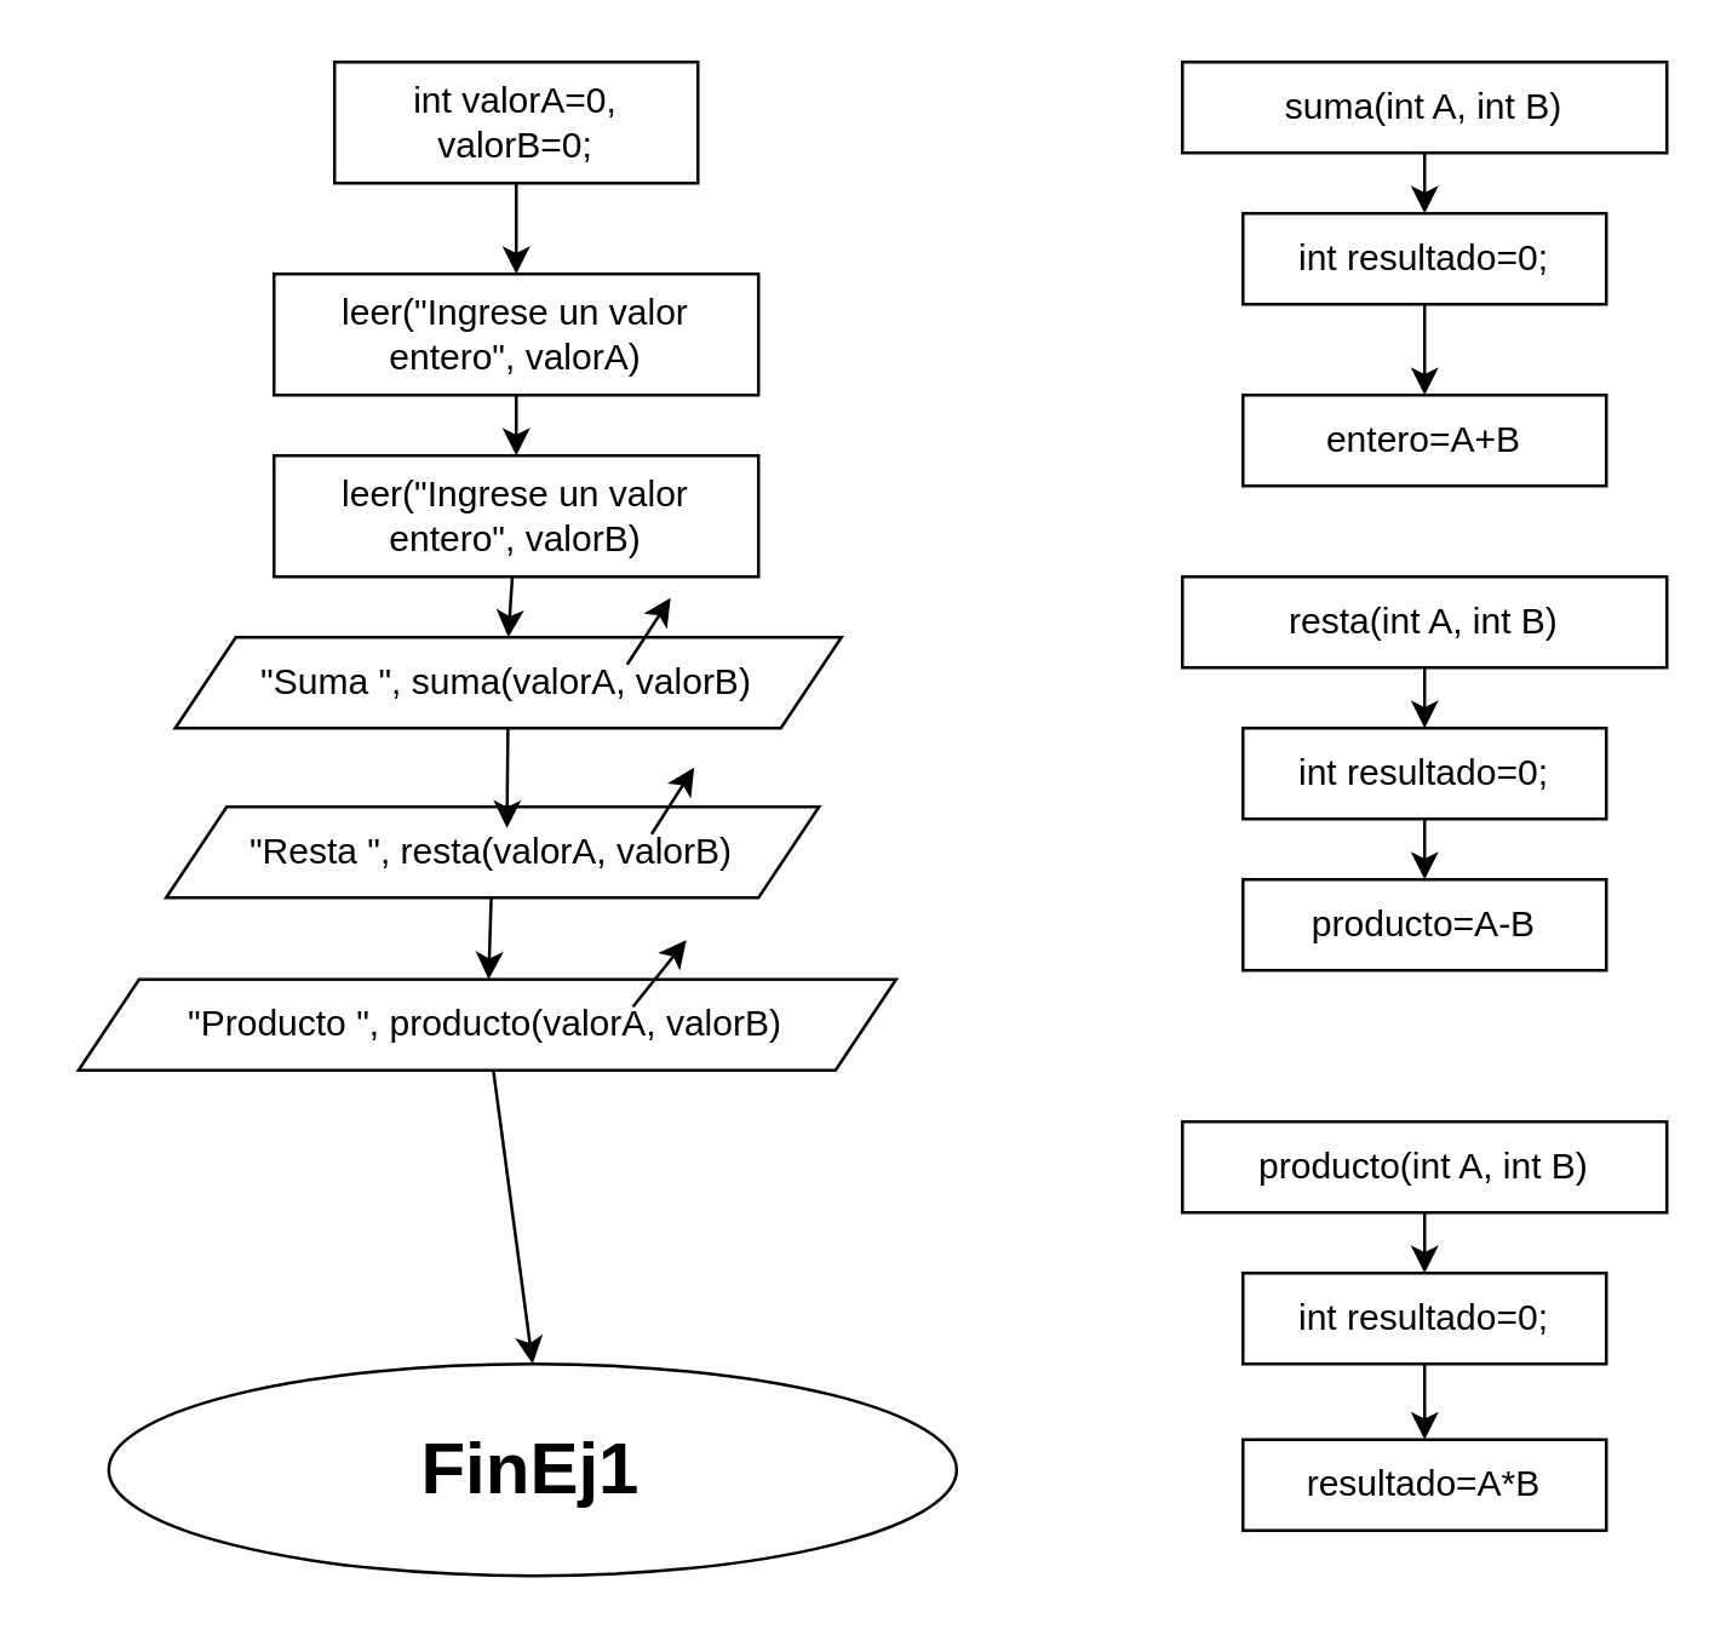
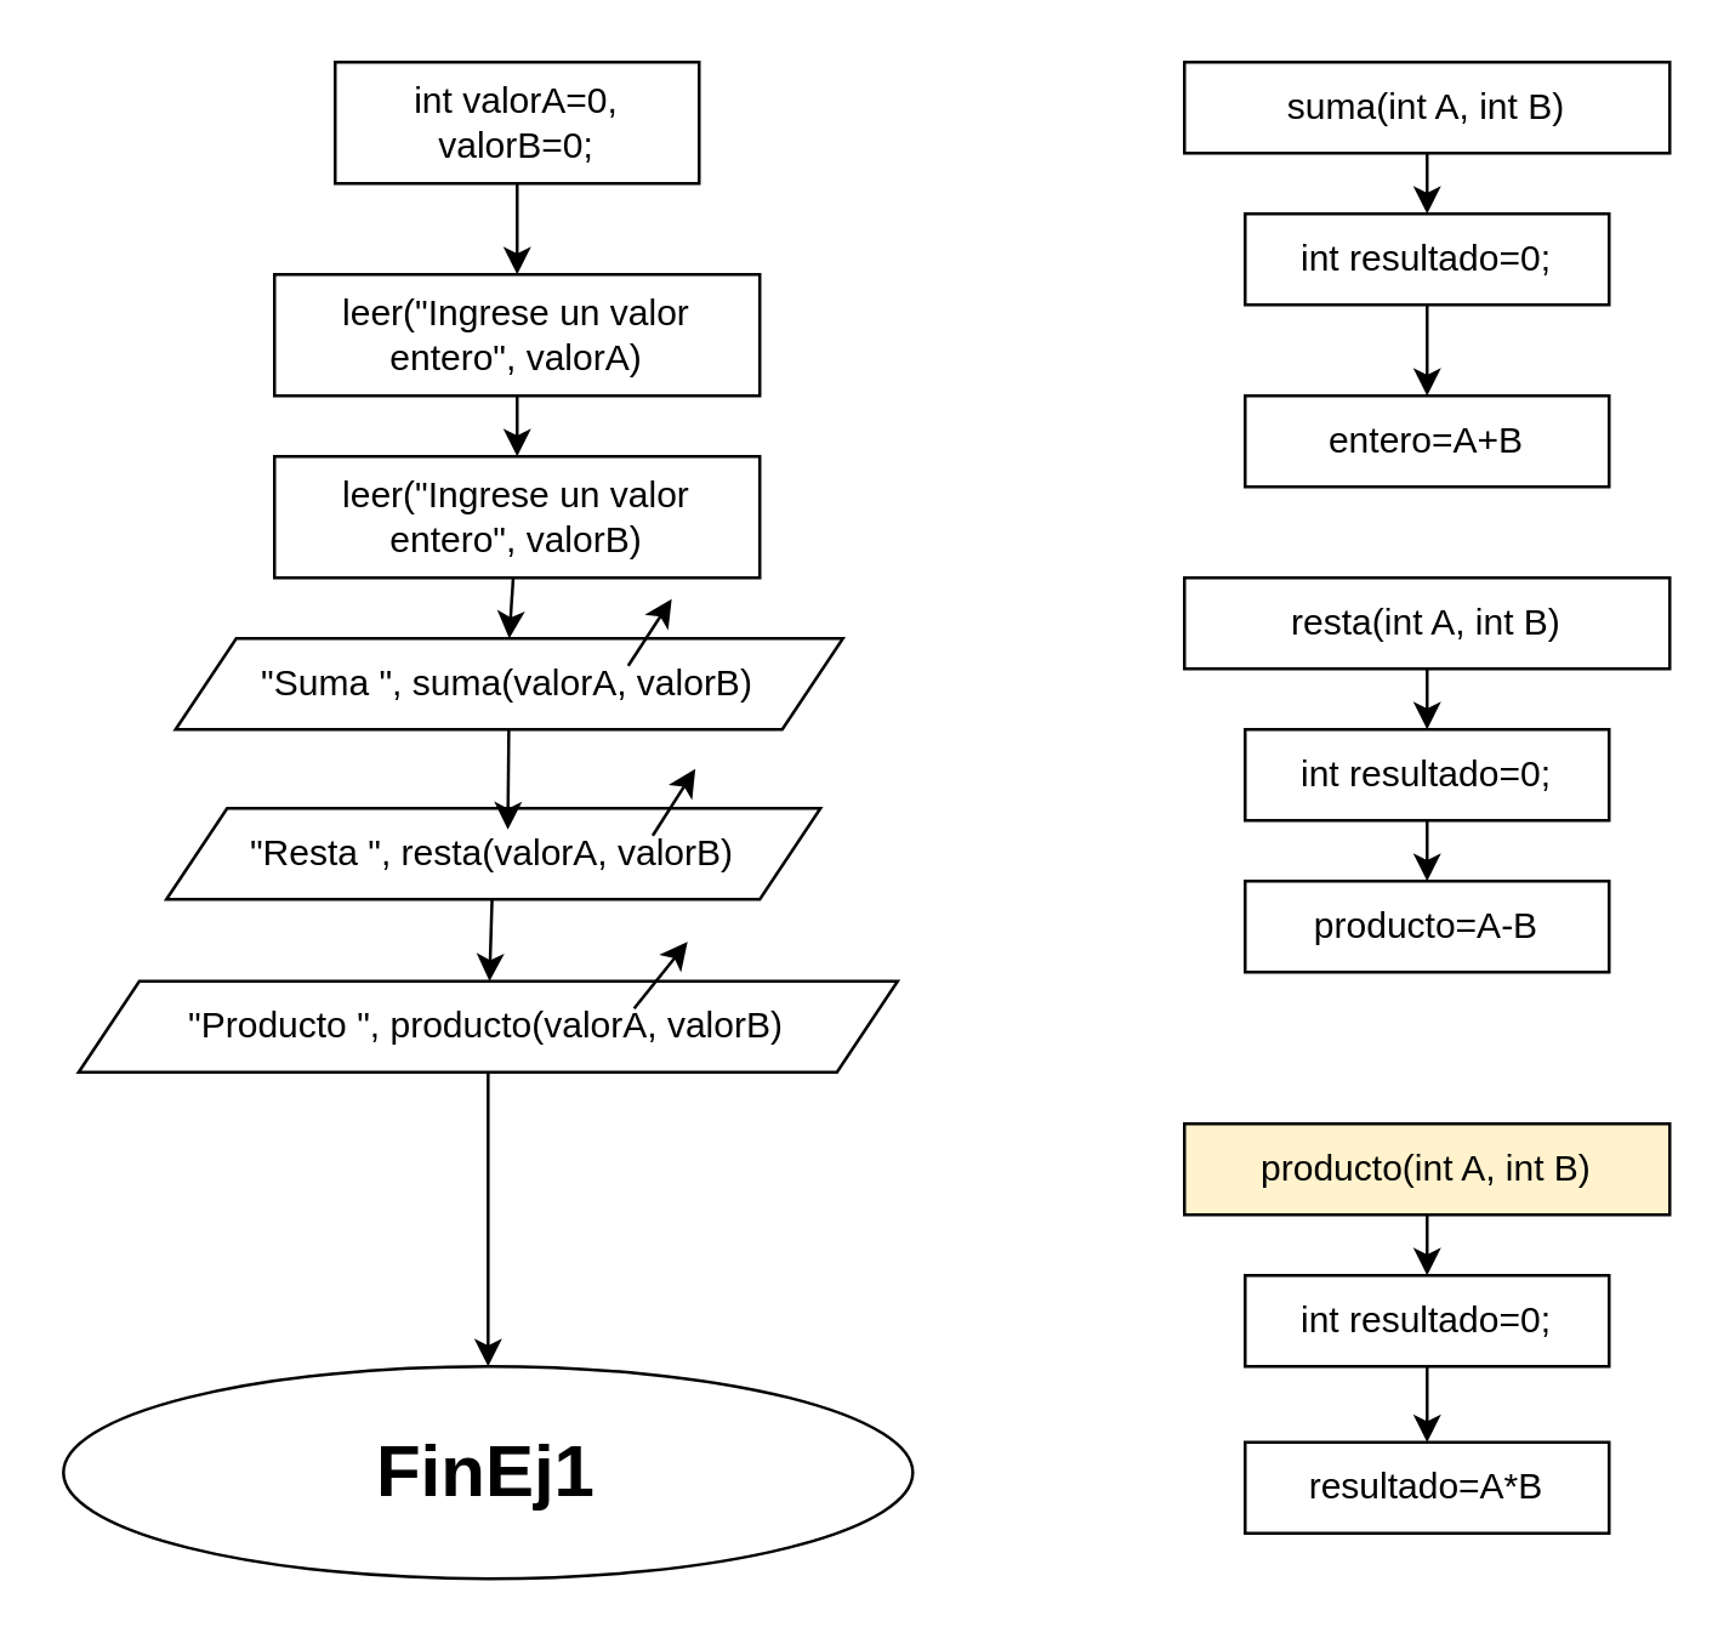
- <mxCell id="12" value="producto(int A, int B)" style="rounded=0;whiteSpace=wrap;html=1;fontFamily=Helvetica;" parent="1" vertex="1"><mxGeometry x="390" y="370" width="160" height="30" as="geometry" /></mxCell>
+ <mxCell id="12" value="producto(int A, int B)" style="rounded=0;whiteSpace=wrap;html=1;fontFamily=Helvetica;fillColor=#fff2cc;" parent="1" vertex="1"><mxGeometry x="390" y="370" width="160" height="30" as="geometry" /></mxCell>
- <mxCell id="28" value="&lt;h1&gt;FinEj1&lt;/h1&gt;" style="ellipse;whiteSpace=wrap;html=1;fontFamily=Helvetica;" parent="1" vertex="1"><mxGeometry x="35.43" y="450" width="280" height="70" as="geometry" /></mxCell>
+ <mxCell id="28" value="&lt;h1&gt;FinEj1&lt;/h1&gt;" style="ellipse;whiteSpace=wrap;html=1;fontFamily=Helvetica;" parent="1" vertex="1"><mxGeometry x="20.43" y="450" width="280" height="70" as="geometry" /></mxCell>
